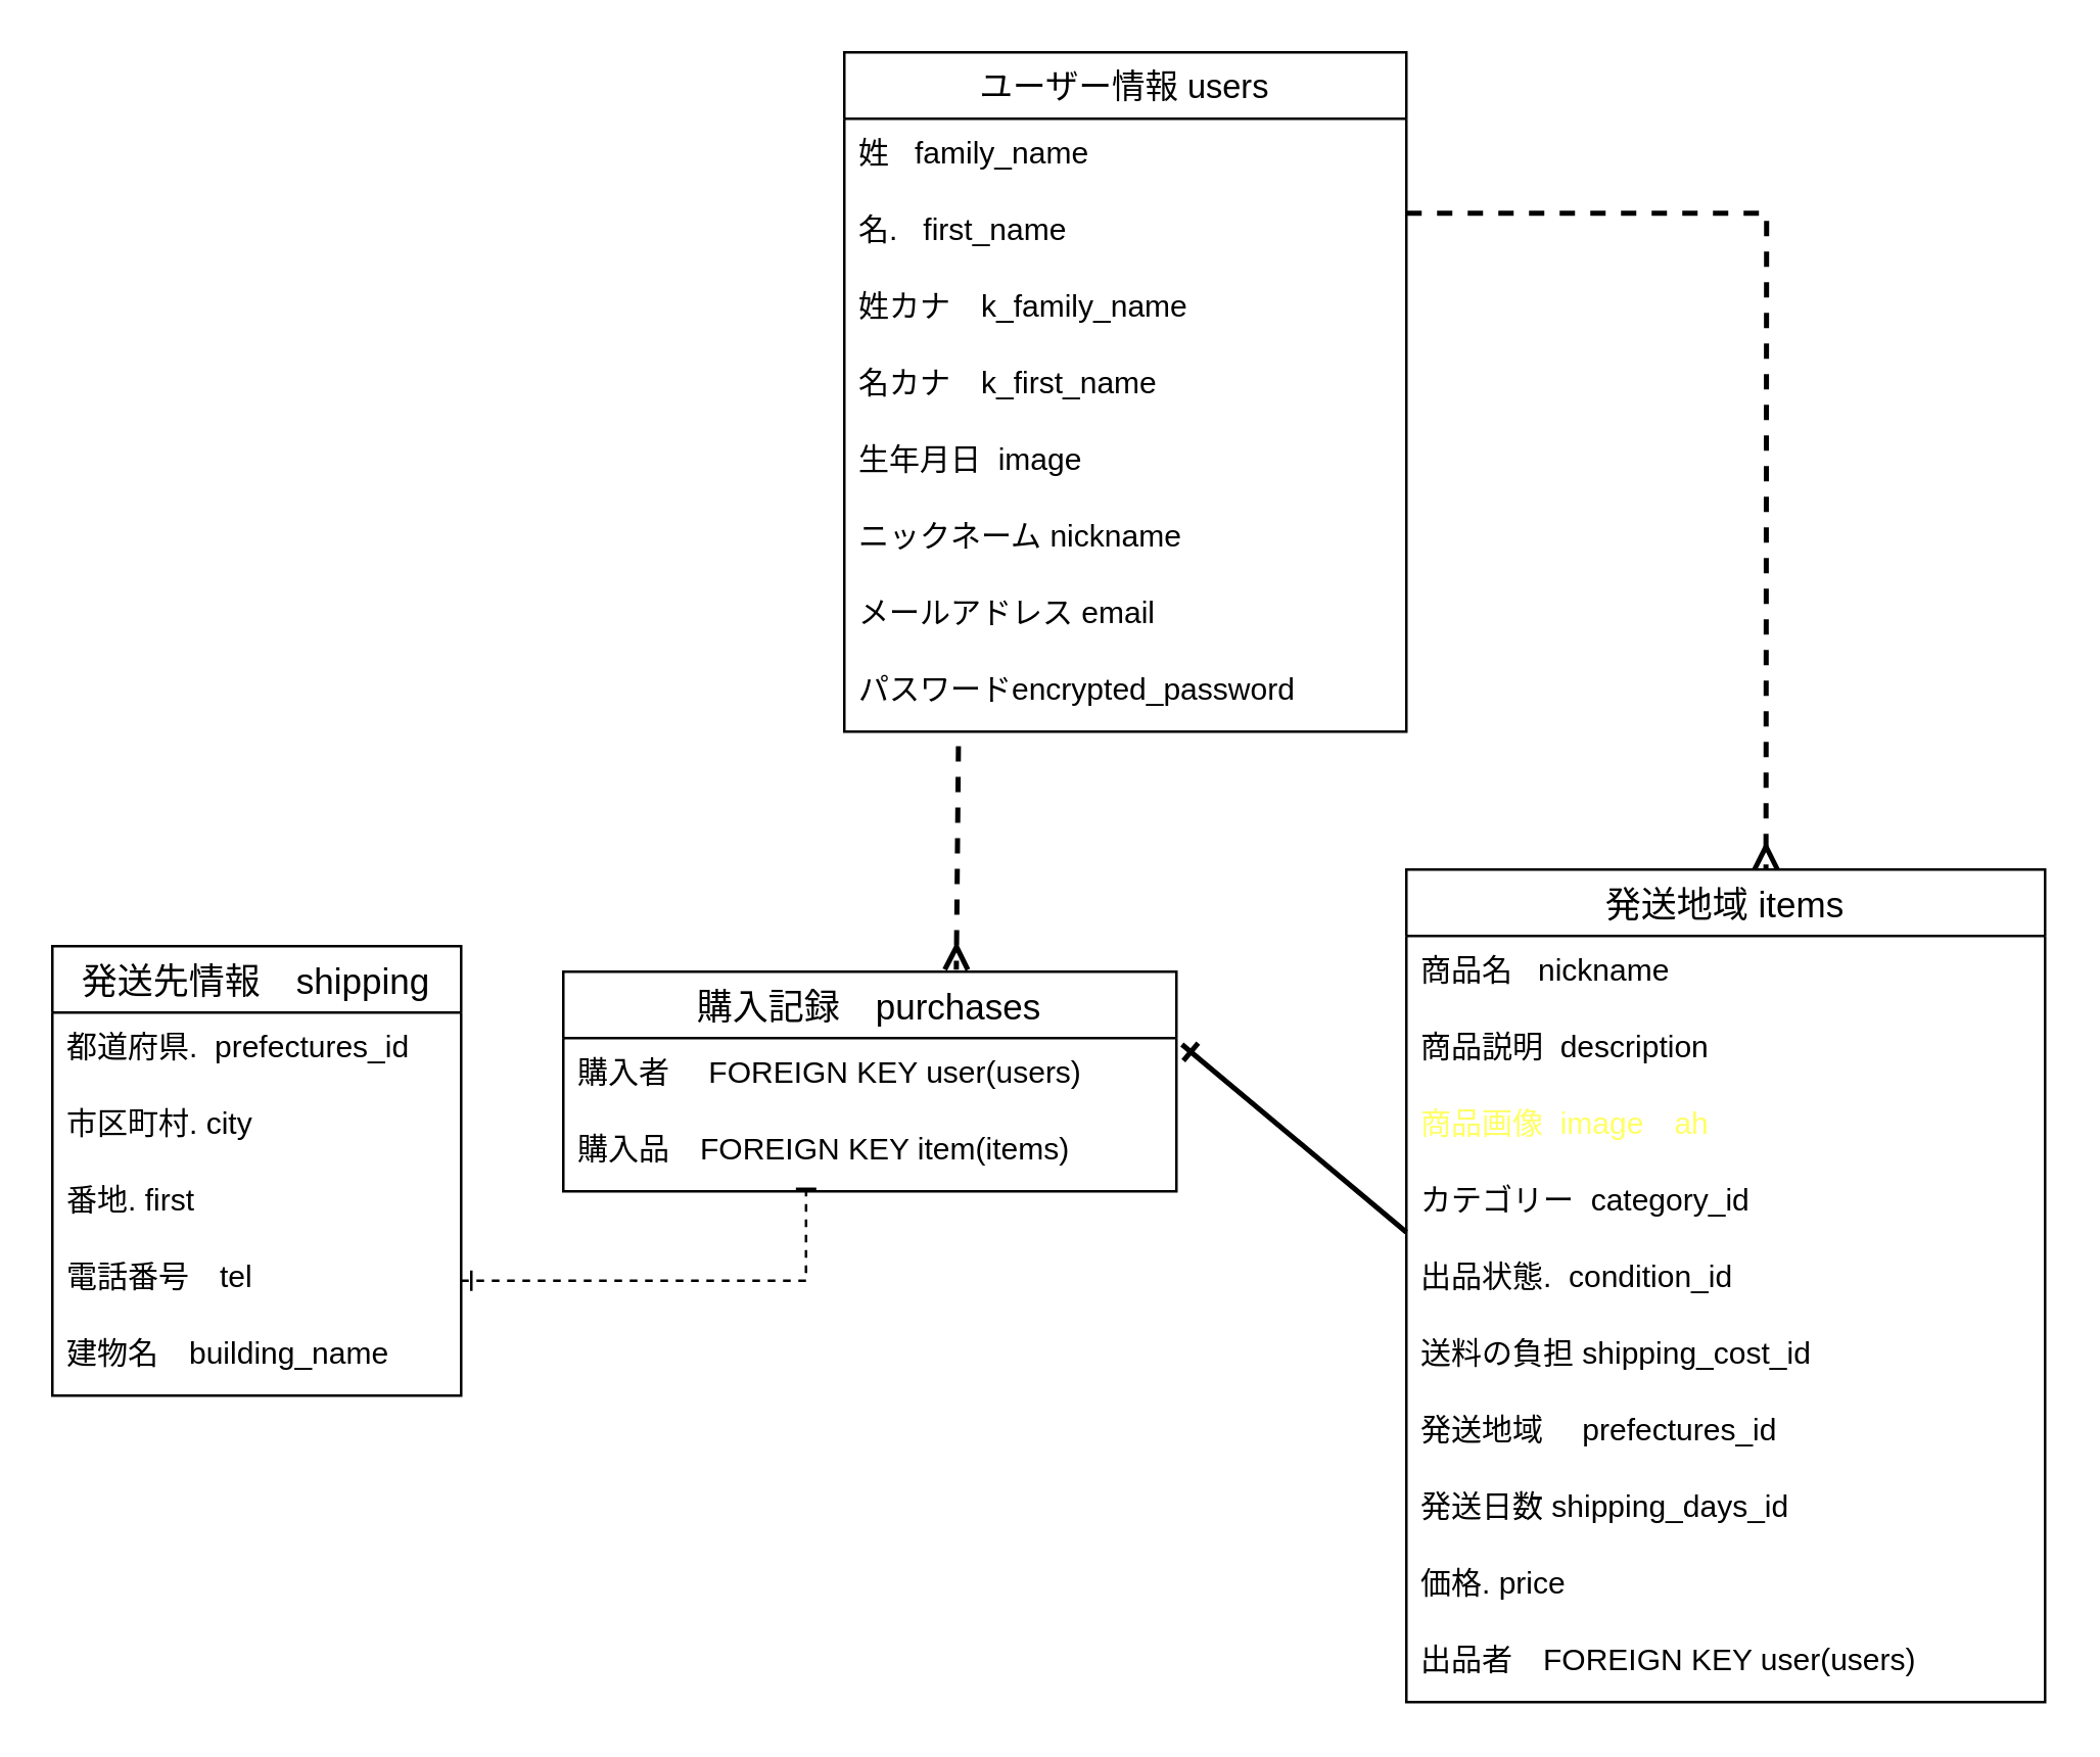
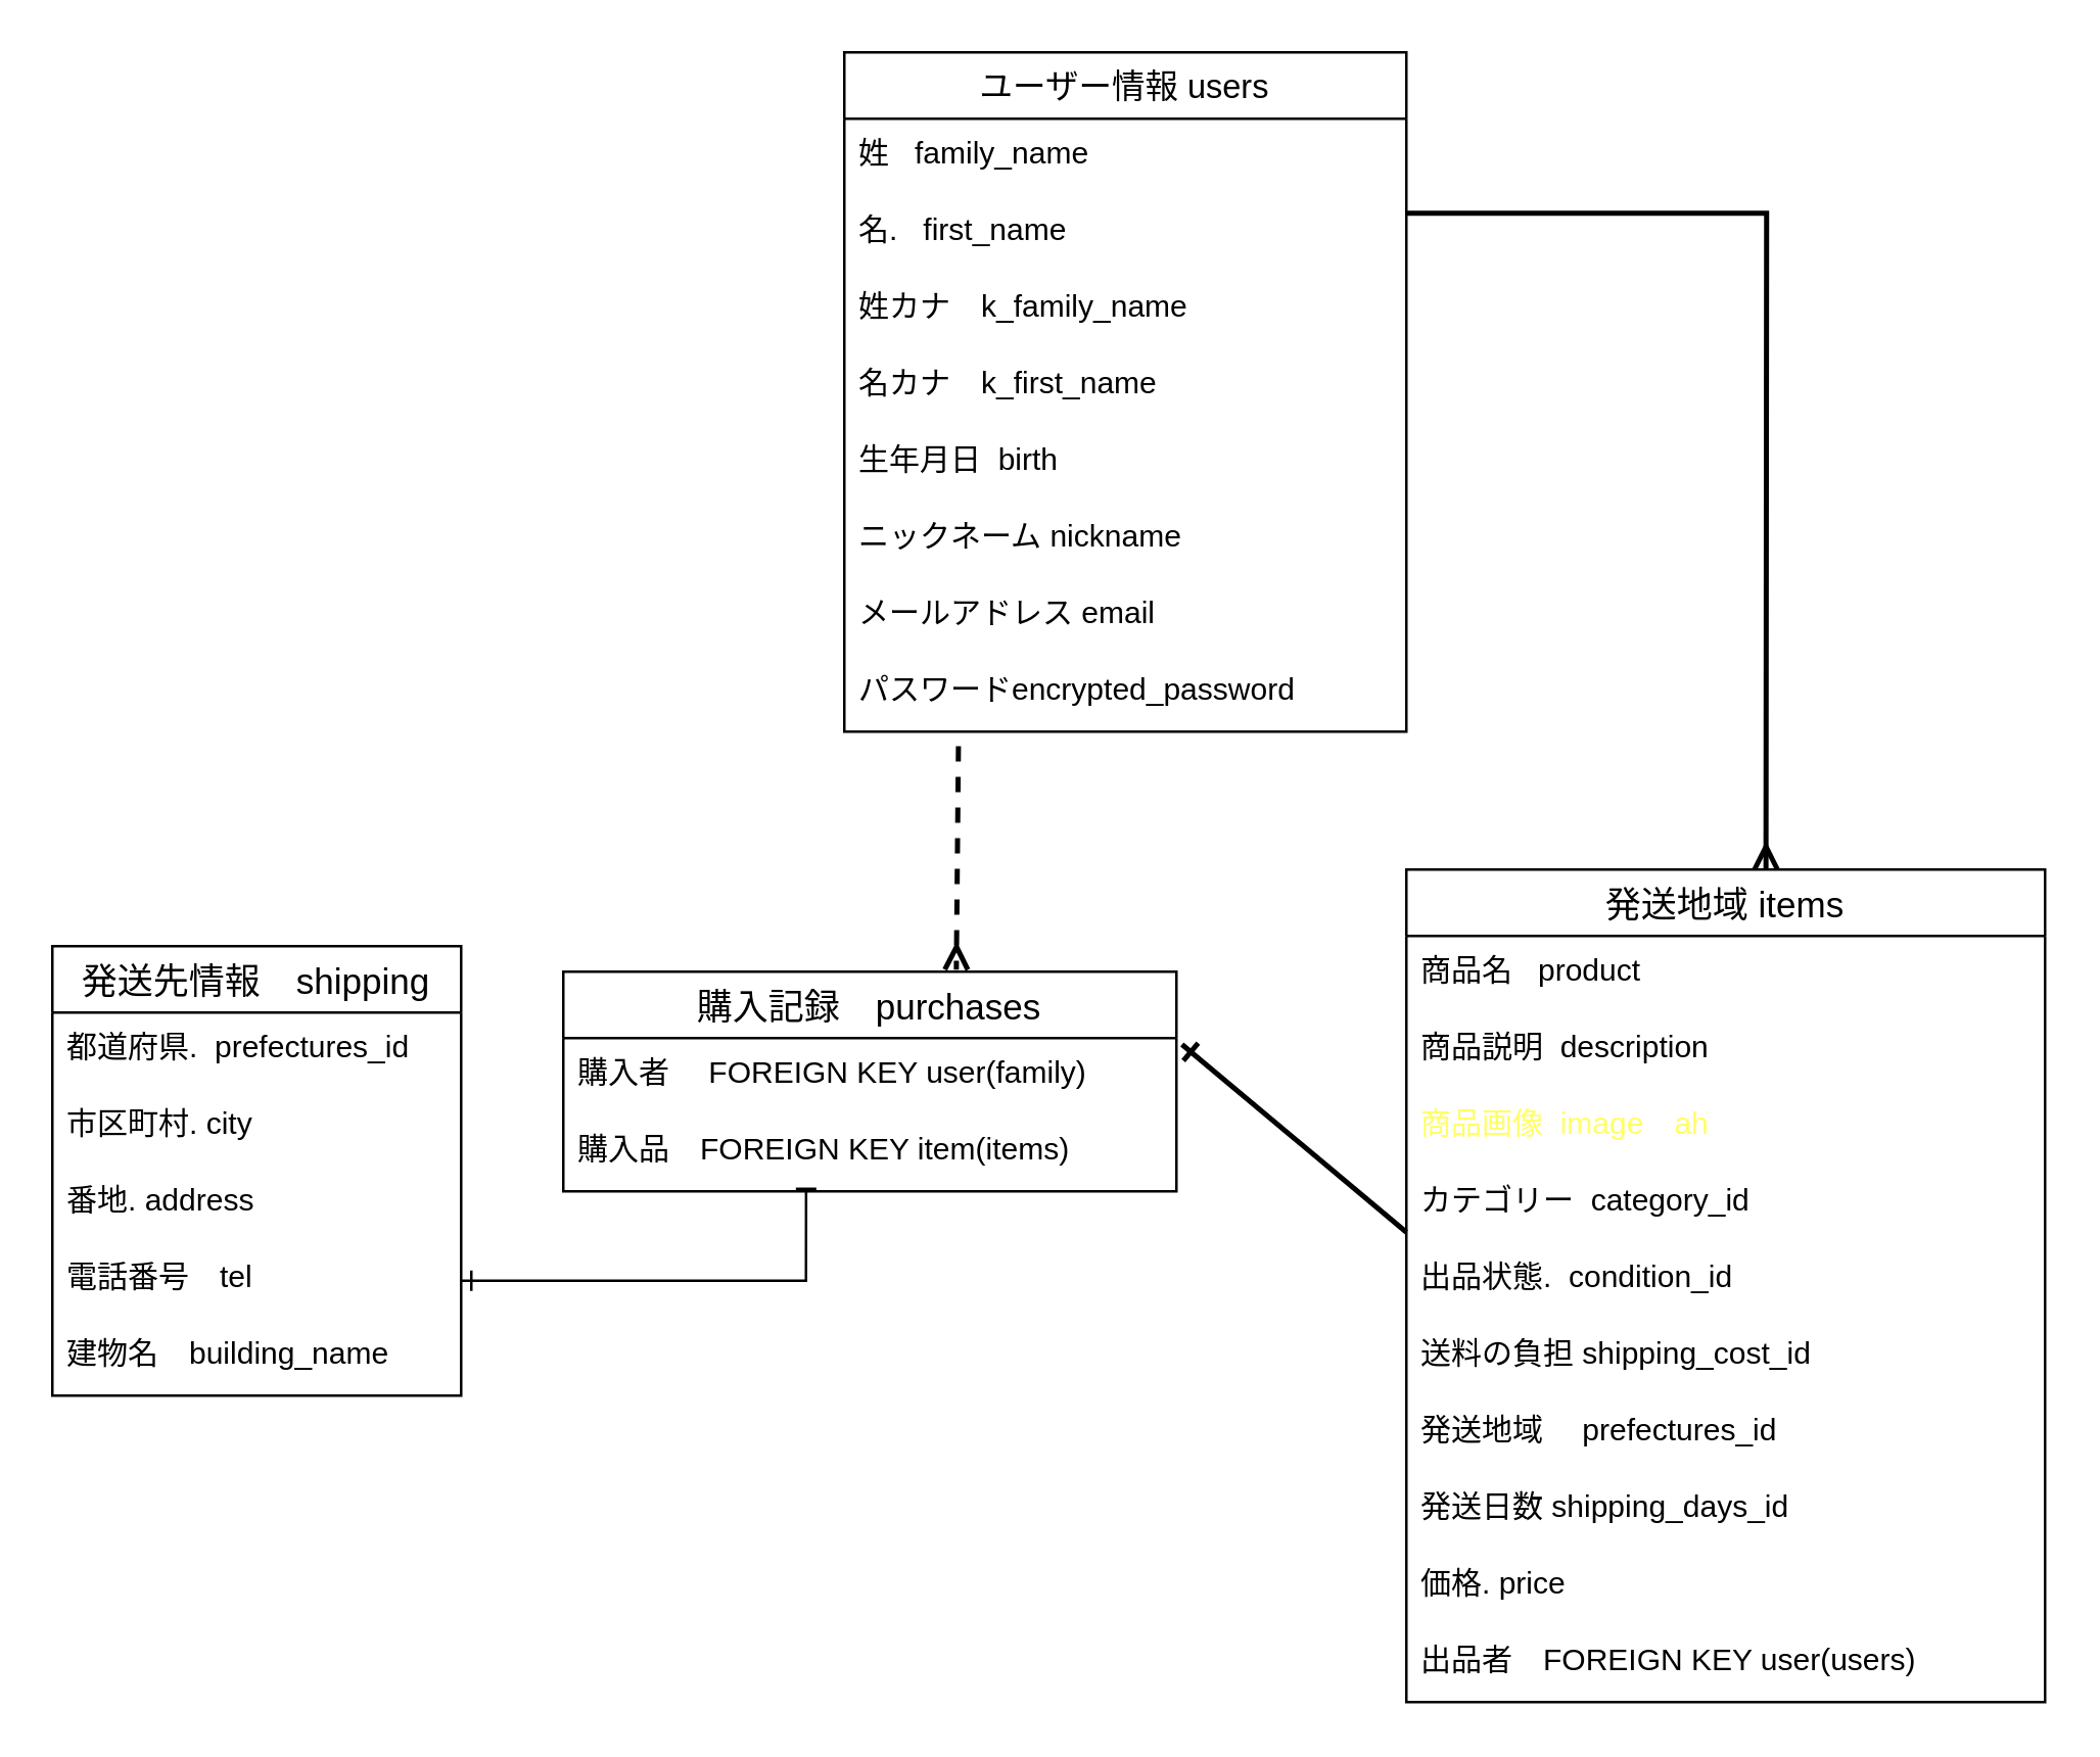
- <mxCell id="28" style="edgeStyle=none;html=1;exitX=1;exitY=0.233;exitDx=0;exitDy=0;entryX=0.563;entryY=0;entryDx=0;entryDy=0;entryPerimeter=0;fontFamily=Helvetica;endArrow=ERmany;endFill=0;exitPerimeter=0;strokeWidth=2;rounded=0;startArrow=none;startFill=0;dashed=1;" parent="1" source="4" target="11" edge="1"><mxGeometry relative="1" as="geometry"><Array as="points"><mxPoint x="691" y="83" /></Array></mxGeometry></mxCell>
+ <mxCell id="28" style="edgeStyle=none;html=1;exitX=1;exitY=0.233;exitDx=0;exitDy=0;entryX=0.563;entryY=0;entryDx=0;entryDy=0;entryPerimeter=0;fontFamily=Helvetica;endArrow=ERmany;endFill=0;exitPerimeter=0;strokeWidth=2;rounded=0;startArrow=none;startFill=0;" parent="1" source="4" target="11" edge="1"><mxGeometry relative="1" as="geometry"><Array as="points"><mxPoint x="691" y="83" /></Array></mxGeometry></mxCell>
- <mxCell id="7" value="生年月日  image" style="text;strokeColor=none;fillColor=none;spacingLeft=4;spacingRight=4;overflow=hidden;rotatable=0;points=[[0,0.5],[1,0.5]];portConstraint=eastwest;fontSize=12;hachureGap=4;fontFamily=Helvetica;rounded=0;" parent="2" vertex="1"><mxGeometry y="146" width="220" height="30" as="geometry" /></mxCell>
+ <mxCell id="7" value="生年月日  birth" style="text;strokeColor=none;fillColor=none;spacingLeft=4;spacingRight=4;overflow=hidden;rotatable=0;points=[[0,0.5],[1,0.5]];portConstraint=eastwest;fontSize=12;hachureGap=4;fontFamily=Helvetica;rounded=0;" parent="2" vertex="1"><mxGeometry y="146" width="220" height="30" as="geometry" /></mxCell>
- <mxCell id="12" value="商品名   nickname" style="text;strokeColor=none;fillColor=none;spacingLeft=4;spacingRight=4;overflow=hidden;rotatable=0;points=[[0,0.5],[1,0.5]];portConstraint=eastwest;fontSize=12;rounded=0;" parent="11" vertex="1"><mxGeometry y="26" width="250" height="30" as="geometry" /></mxCell>
+ <mxCell id="12" value="商品名   product" style="text;strokeColor=none;fillColor=none;spacingLeft=4;spacingRight=4;overflow=hidden;rotatable=0;points=[[0,0.5],[1,0.5]];portConstraint=eastwest;fontSize=12;rounded=0;" parent="11" vertex="1"><mxGeometry y="26" width="250" height="30" as="geometry" /></mxCell>
- <mxCell id="30" value="購入者　 FOREIGN KEY user(users)" style="text;strokeColor=none;fillColor=none;spacingLeft=4;spacingRight=4;overflow=hidden;rotatable=0;points=[[0,0.5],[1,0.5]];portConstraint=eastwest;fontSize=12;fontFamily=Helvetica;rounded=0;" parent="29" vertex="1"><mxGeometry y="26" width="240" height="30" as="geometry" /></mxCell>
+ <mxCell id="30" value="購入者　 FOREIGN KEY user(family)" style="text;strokeColor=none;fillColor=none;spacingLeft=4;spacingRight=4;overflow=hidden;rotatable=0;points=[[0,0.5],[1,0.5]];portConstraint=eastwest;fontSize=12;fontFamily=Helvetica;rounded=0;" parent="29" vertex="1"><mxGeometry y="26" width="240" height="30" as="geometry" /></mxCell>
- <mxCell id="25" value="番地. first" style="text;strokeColor=none;fillColor=none;spacingLeft=4;spacingRight=4;overflow=hidden;rotatable=0;points=[[0,0.5],[1,0.5]];portConstraint=eastwest;fontSize=12;rounded=0;" parent="22" vertex="1"><mxGeometry y="86" width="160" height="30" as="geometry" /></mxCell>
+ <mxCell id="25" value="番地. address" style="text;strokeColor=none;fillColor=none;spacingLeft=4;spacingRight=4;overflow=hidden;rotatable=0;points=[[0,0.5],[1,0.5]];portConstraint=eastwest;fontSize=12;rounded=0;" parent="22" vertex="1"><mxGeometry y="86" width="160" height="30" as="geometry" /></mxCell>
- <mxCell id="34" style="edgeStyle=none;html=1;exitX=1;exitY=0.5;exitDx=0;exitDy=0;entryX=0.396;entryY=0.967;entryDx=0;entryDy=0;entryPerimeter=0;endArrow=baseDash;endFill=0;rounded=0;startArrow=ERone;startFill=0;dashed=1;" edge="1" parent="1" source="26" target="31"><mxGeometry relative="1" as="geometry"><Array as="points"><mxPoint x="315" y="501" /></Array></mxGeometry></mxCell>
+ <mxCell id="34" style="edgeStyle=none;html=1;exitX=1;exitY=0.5;exitDx=0;exitDy=0;entryX=0.396;entryY=0.967;entryDx=0;entryDy=0;entryPerimeter=0;endArrow=baseDash;endFill=0;rounded=0;startArrow=ERone;startFill=0;" edge="1" parent="1" source="26" target="31"><mxGeometry relative="1" as="geometry"><Array as="points"><mxPoint x="315" y="501" /></Array></mxGeometry></mxCell>
